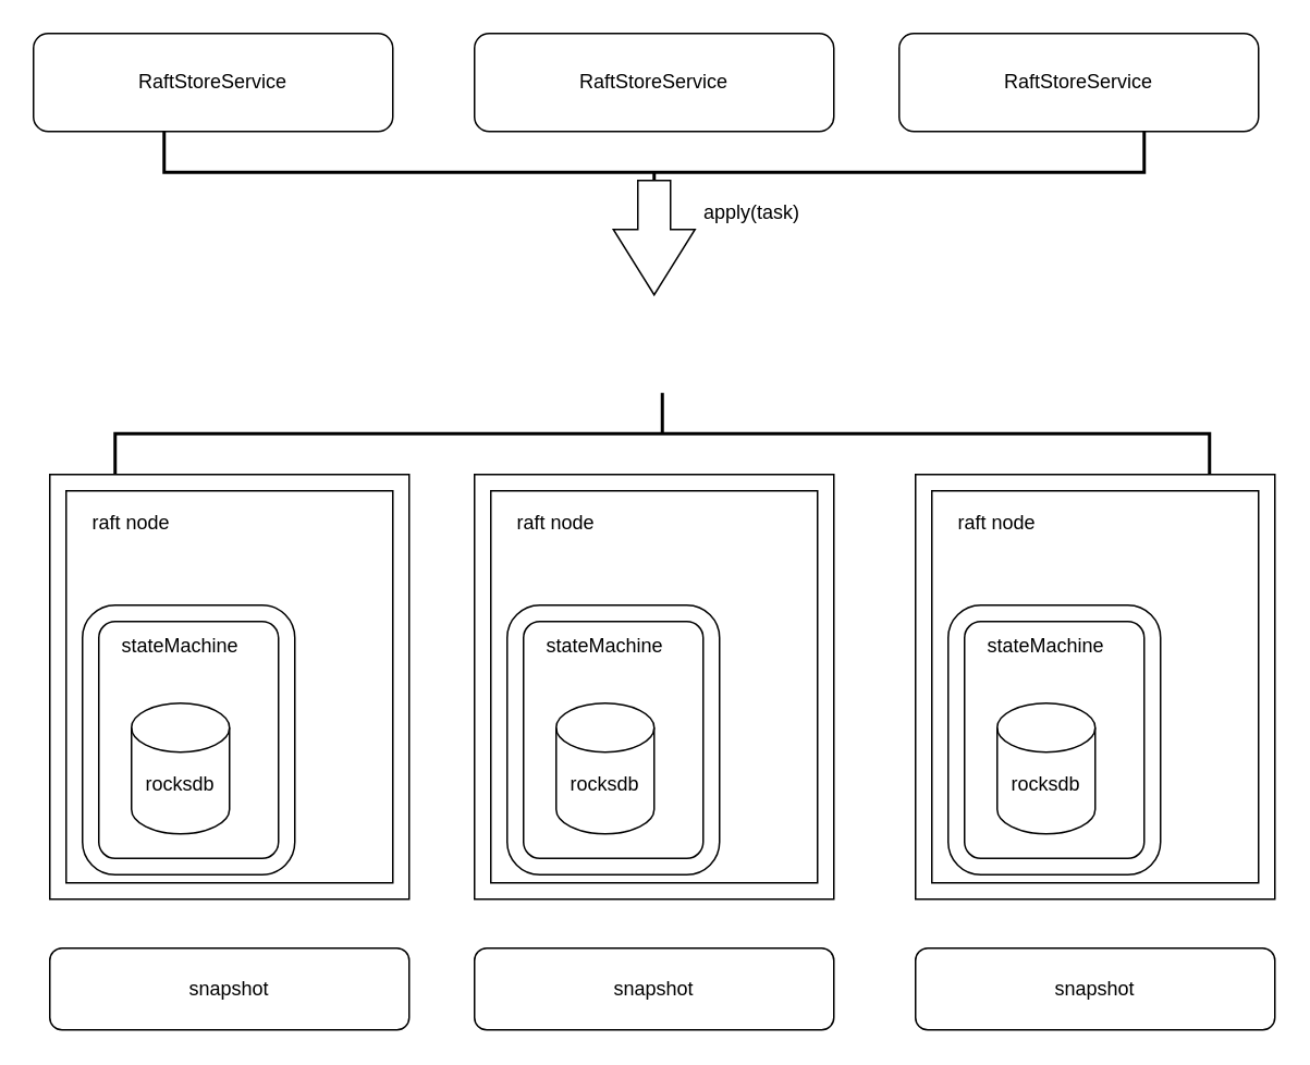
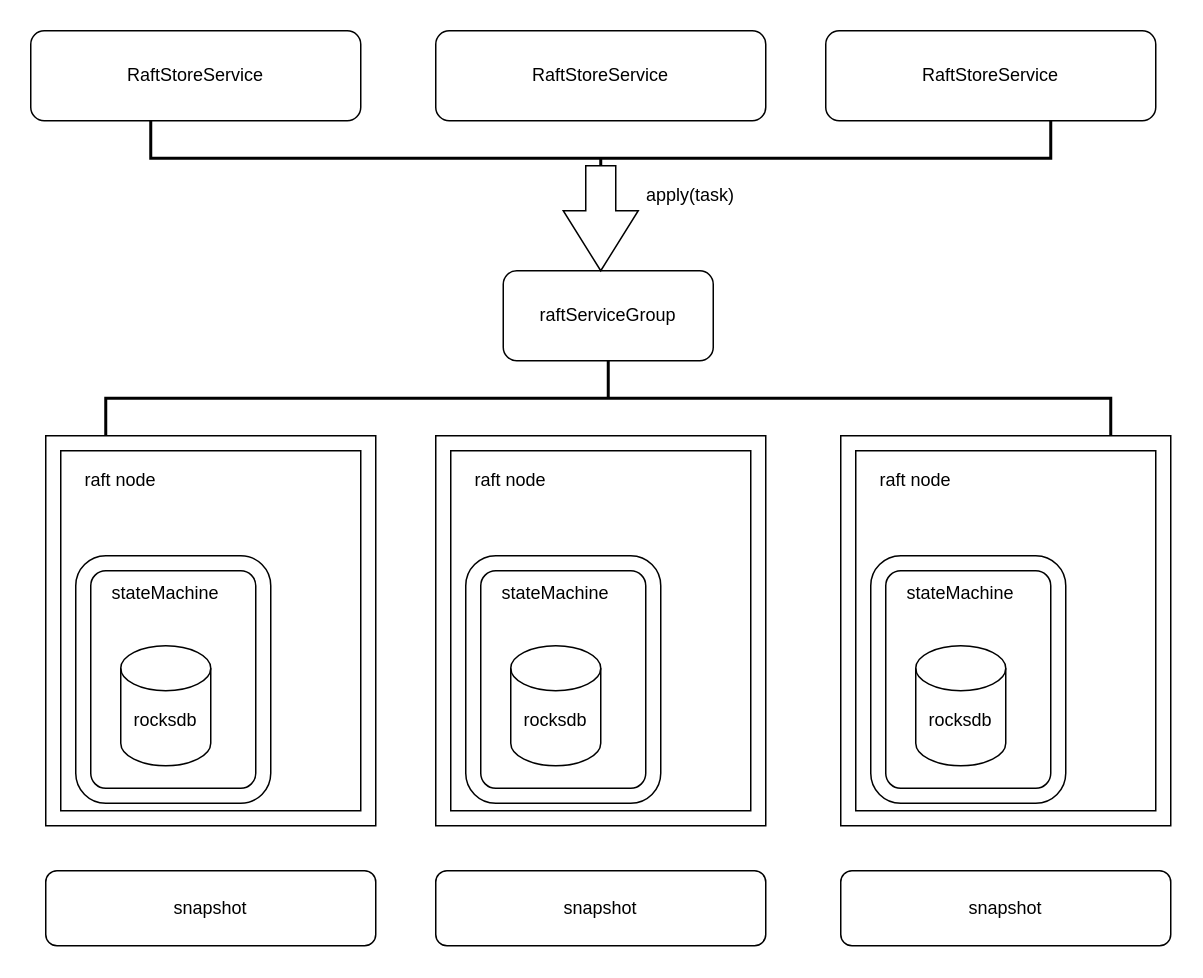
+ <mxCell id="18" value="raftServiceGroup" style="rounded=1;whiteSpace=wrap;html=1;" vertex="1" parent="1"><mxGeometry x="335" y="180" width="140" height="60" as="geometry" /></mxCell>
